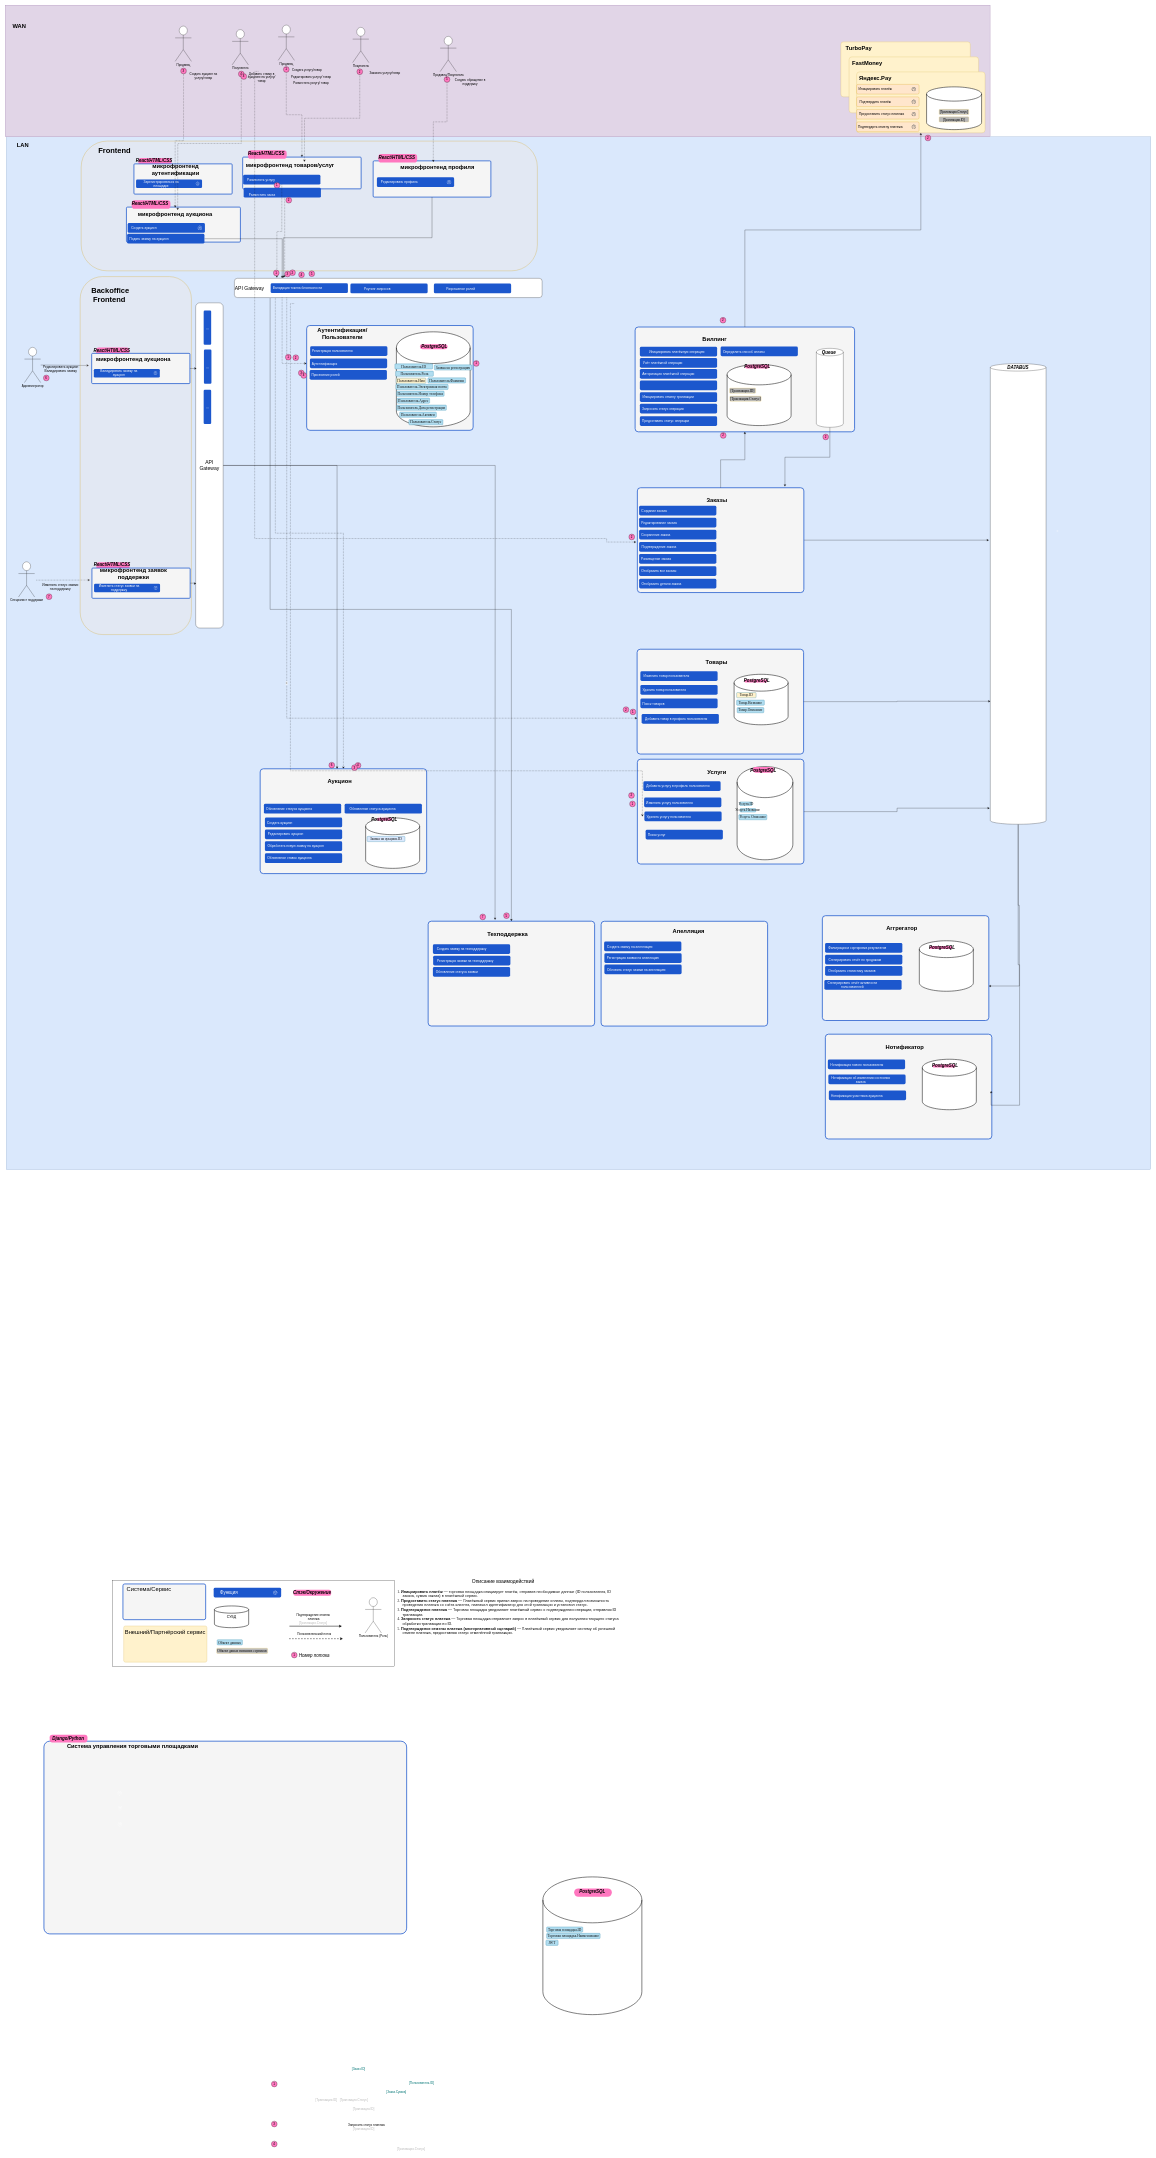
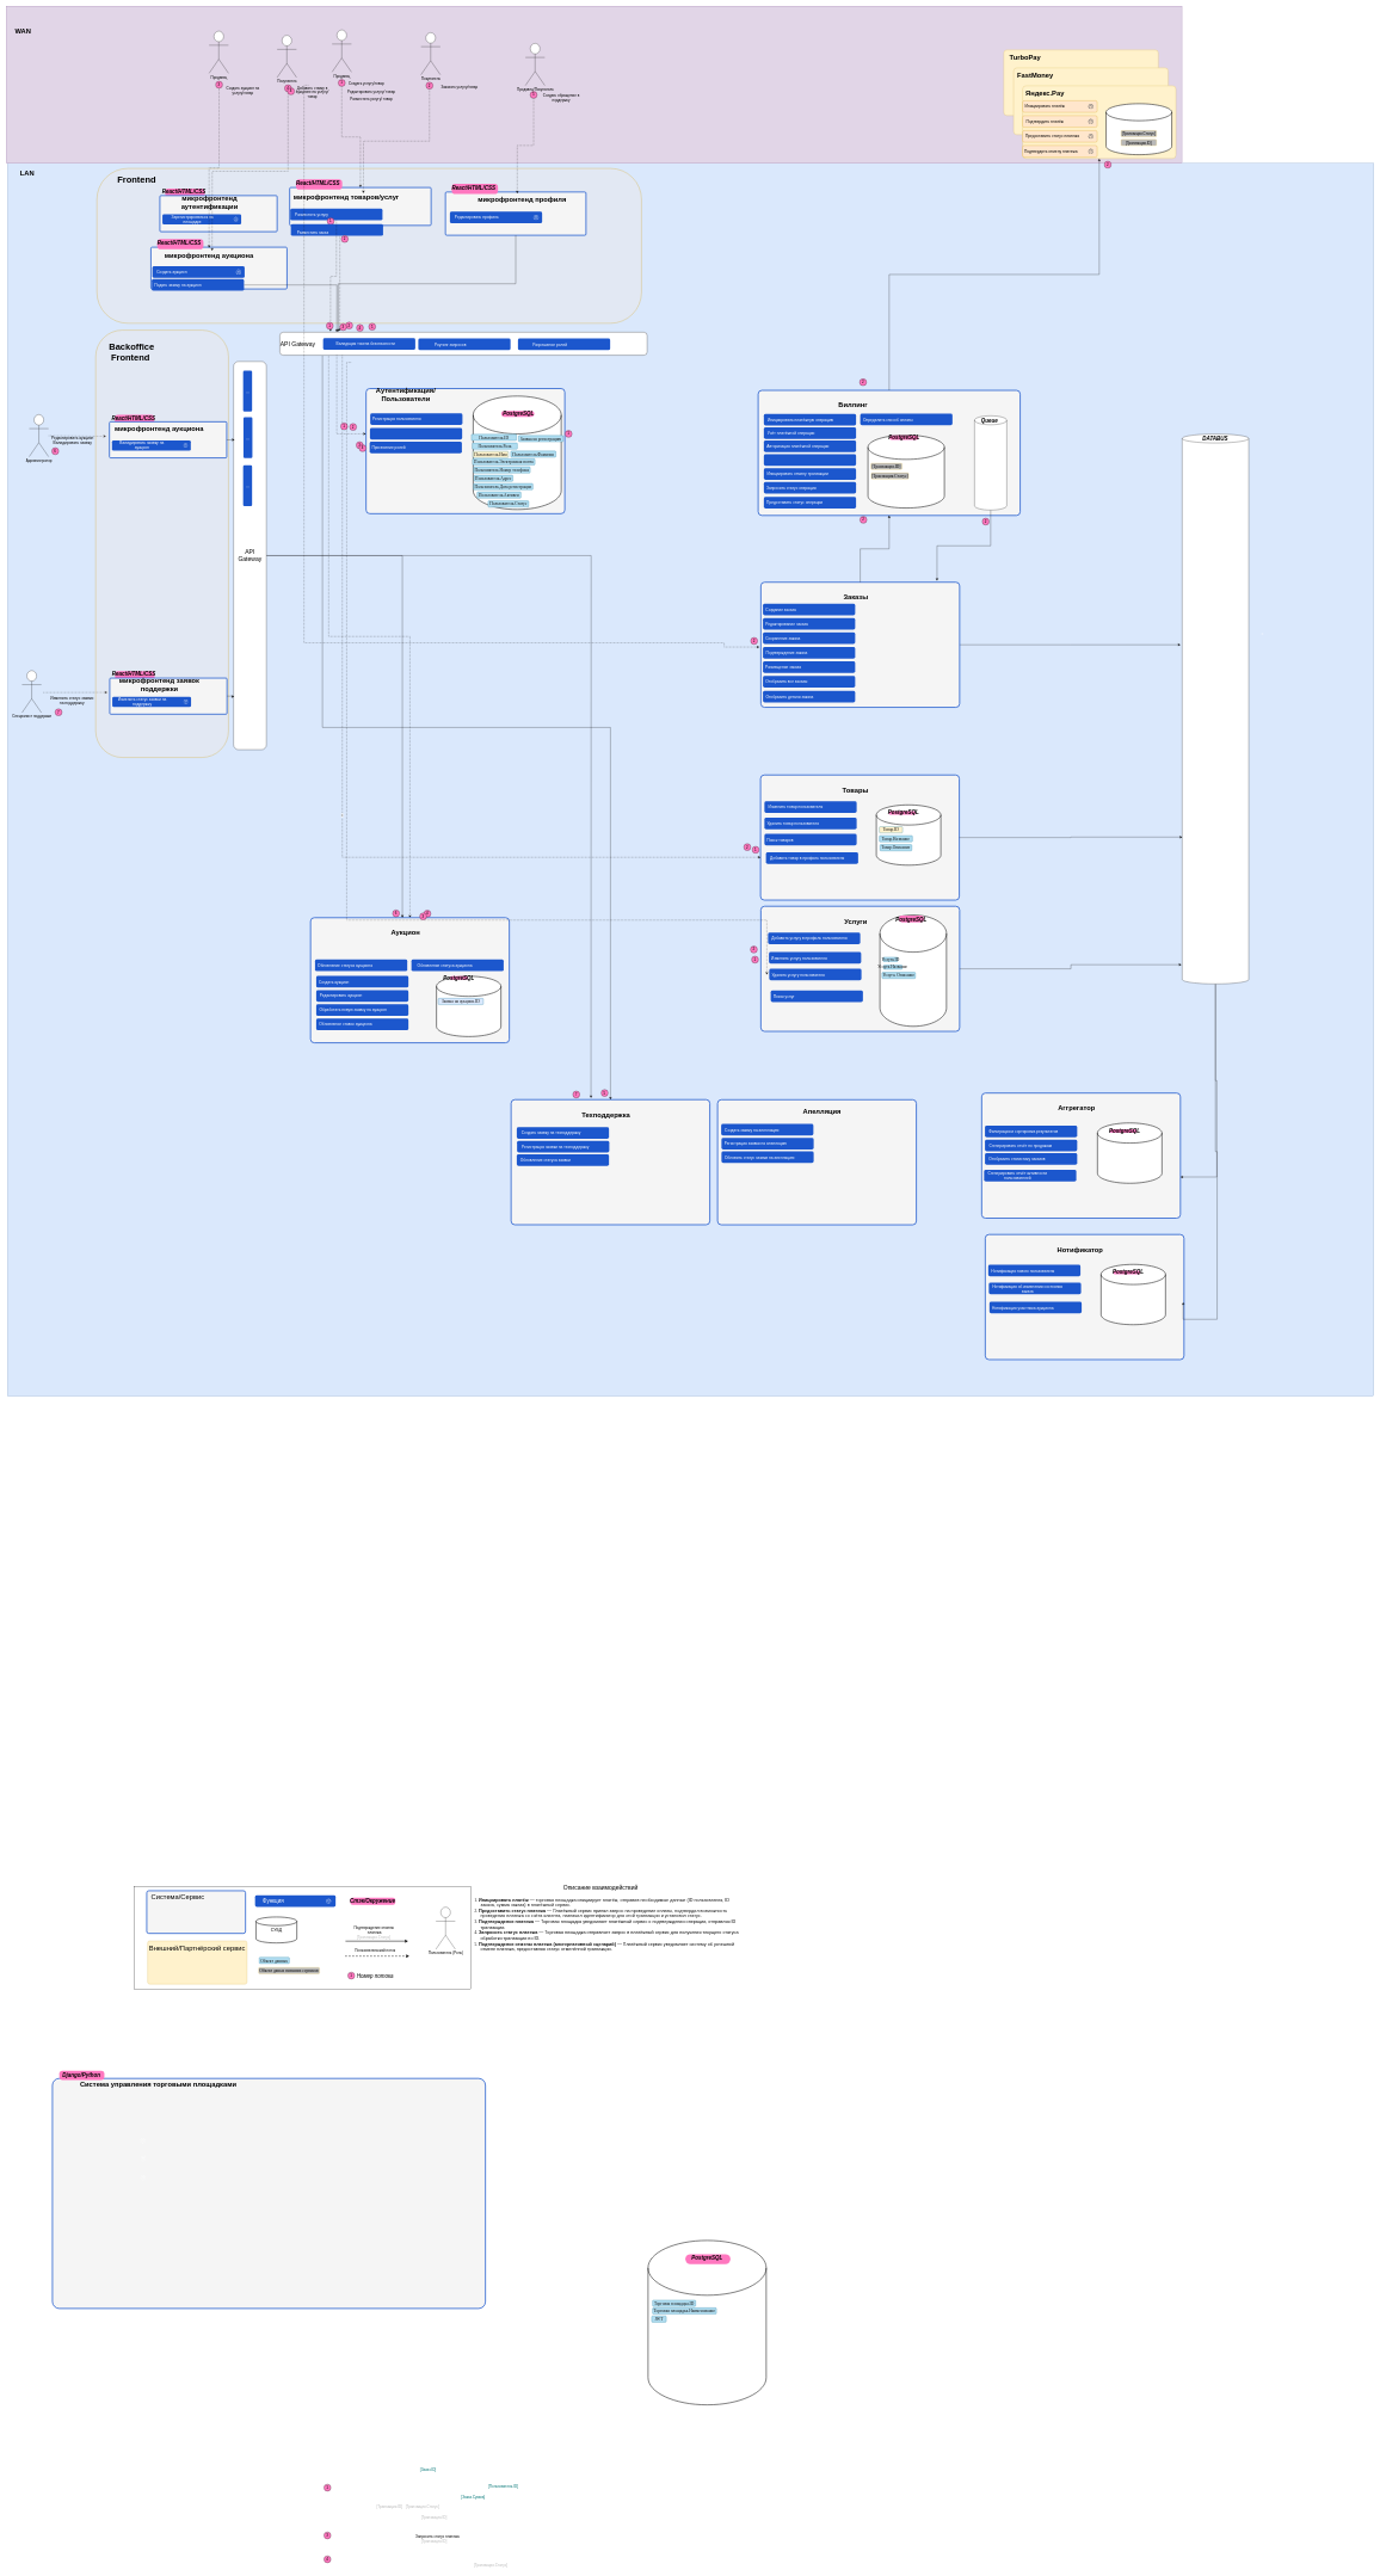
- <mxCell id="197" value="Валидация токена безопасности" style="text;html=1;align=center;verticalAlign=middle;whiteSpace=wrap;rounded=1;fontSize=13;fontColor=#FFFFFF;strokeColor=none;" parent="1" vertex="1"><mxGeometry x="1085" y="1137.5" width="209" height="30" as="geometry" /></mxCell>
+ <mxCell id="197" value="Валидация токена безопасности" style="text;html=1;align=center;verticalAlign=middle;whiteSpace=wrap;rounded=1;fontSize=13;fontColor=#FFFFFF;strokeColor=none;" parent="1" vertex="1"><mxGeometry x="1120" y="1137.5" width="209" height="30" as="geometry" /></mxCell>
- <mxCell id="78" value="Аутентификация/Пользователи" style="text;html=1;align=center;verticalAlign=middle;whiteSpace=wrap;rounded=1;shadow=0;fontSize=23;fontStyle=1" parent="76" vertex="1"><mxGeometry x="17.0" y="21" width="251.988" height="26.647" as="geometry" /></mxCell>
+ <mxCell id="78" value="Аутентификация/Пользователи" style="text;html=1;align=center;verticalAlign=middle;whiteSpace=wrap;rounded=1;shadow=0;fontSize=23;fontStyle=1" parent="76" vertex="1"><mxGeometry x="7" y="11" width="251.988" height="26.647" as="geometry" /></mxCell>
- <mxCell id="364" value="Инициировать платёжную операцию" style="text;html=1;align=center;verticalAlign=middle;whiteSpace=wrap;rounded=1;fontSize=13;fontColor=#FFFFFF;strokeColor=none;" parent="1" vertex="1"><mxGeometry x="2584" y="1391.5" width="247.05" height="30.5" as="geometry" /></mxCell>
+ <mxCell id="364" value="Инициировать платёжную операцию" style="text;html=1;align=center;verticalAlign=middle;whiteSpace=wrap;rounded=1;fontSize=13;fontColor=#FFFFFF;strokeColor=none;" parent="1" vertex="1"><mxGeometry x="2559" y="1391.5" width="247.05" height="30.5" as="geometry" /></mxCell>
- <mxCell id="99" value="Аутентификация" style="text;html=1;align=center;verticalAlign=middle;whiteSpace=wrap;rounded=1;fontSize=13;fontColor=#FFFFFF;strokeColor=none;" parent="76" vertex="1"><mxGeometry x="15" y="139.5" width="114" height="30" as="geometry" /></mxCell>
- <mxCell id="25" value="" style="endArrow=classic;html=1;rounded=1;dashed=0;entryX=0.961;entryY=0.023;entryDx=0;entryDy=0;entryPerimeter=0;" parent="1" source="24" target="44" edge="1"><mxGeometry width="50" height="50" relative="1" as="geometry"><mxPoint x="426" y="1291" as="sourcePoint" /><mxPoint x="422" y="1726" as="targetPoint" /><Array as="points" /></mxGeometry></mxCell>
+ <mxCell id="25" value="" style="endArrow=classic;html=1;rounded=1;dashed=1;entryX=0.961;entryY=0.023;entryDx=0;entryDy=0;entryPerimeter=0;" parent="1" source="24" target="44" edge="1"><mxGeometry width="50" height="50" relative="1" as="geometry"><mxPoint x="426" y="1291" as="sourcePoint" /><mxPoint x="422" y="1726" as="targetPoint" /><Array as="points" /></mxGeometry></mxCell>
